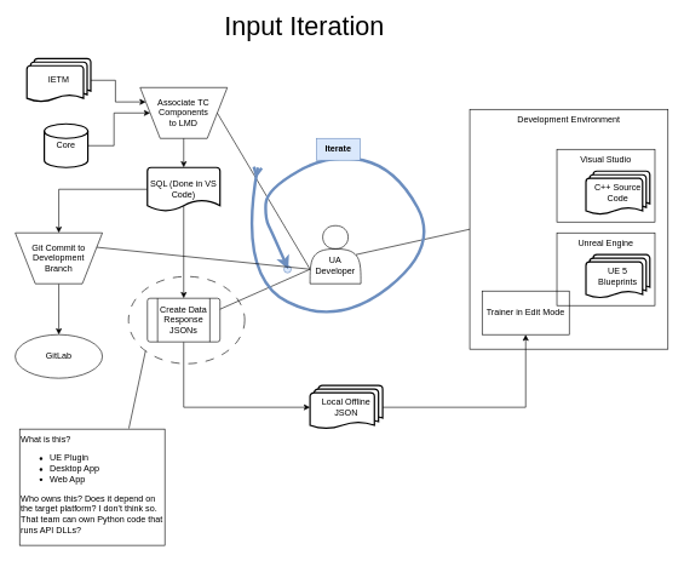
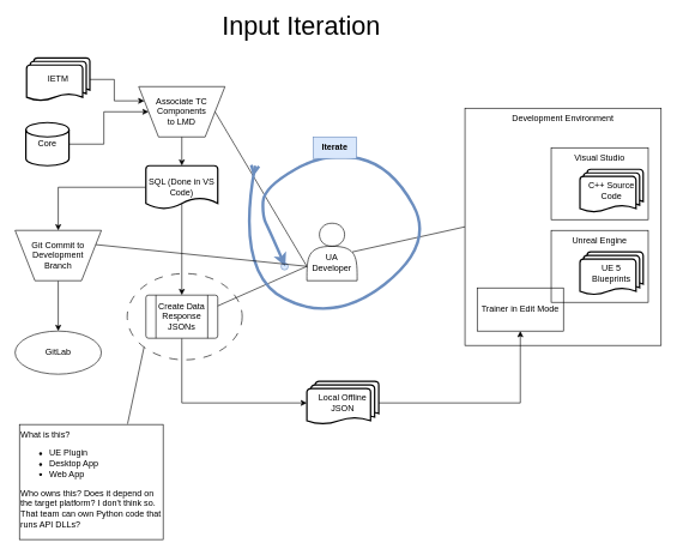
- <mxCell id="8" value="Core" style="strokeWidth=2;html=1;shape=mxgraph.flowchart.database;whiteSpace=wrap;" vertex="1" parent="1"><mxGeometry x="60" y="170" width="60" height="60" as="geometry" /></mxCell>
+ <mxCell id="8" value="Core" style="strokeWidth=2;html=1;shape=mxgraph.flowchart.database;whiteSpace=wrap;" vertex="1" parent="1"><mxGeometry x="35" y="170" width="60" height="60" as="geometry" /></mxCell>
